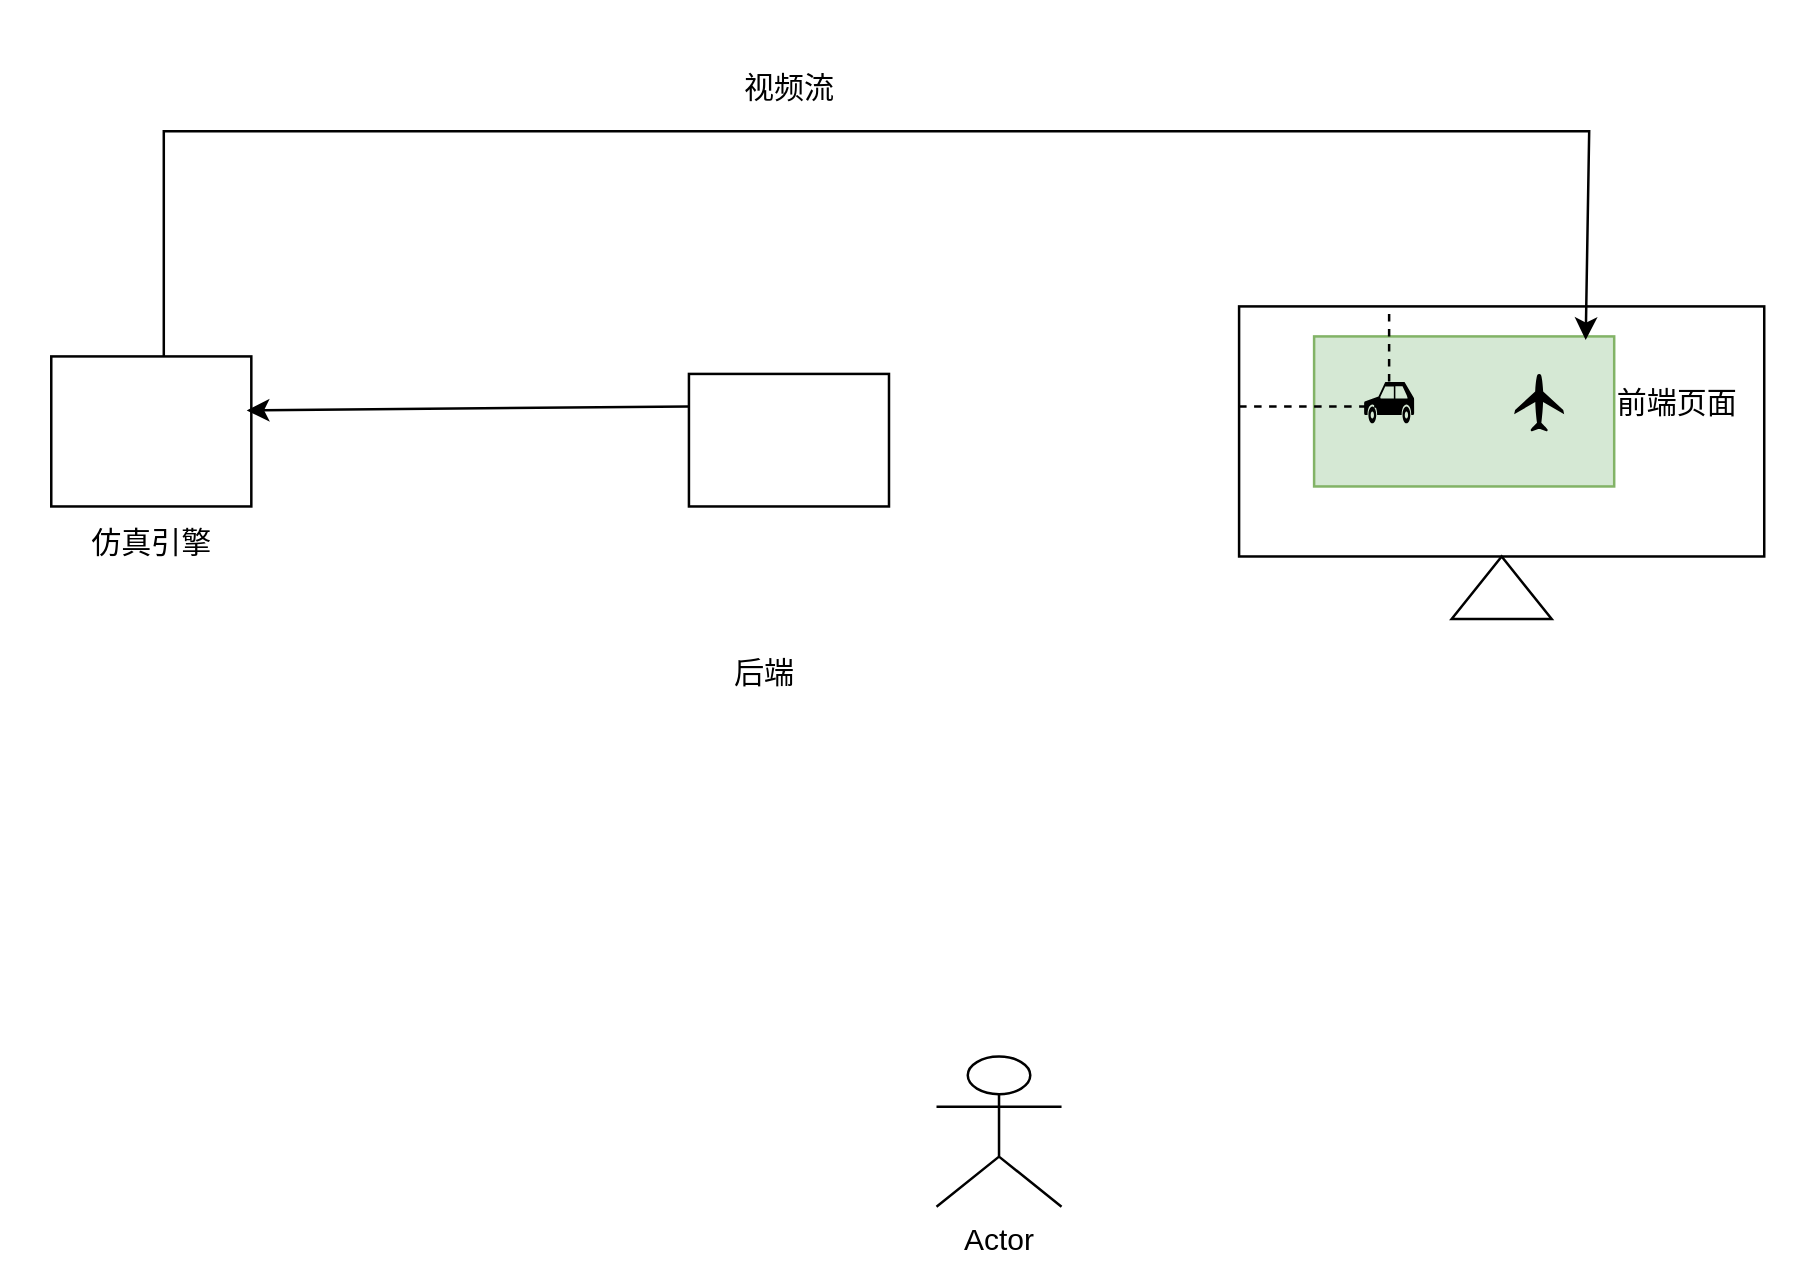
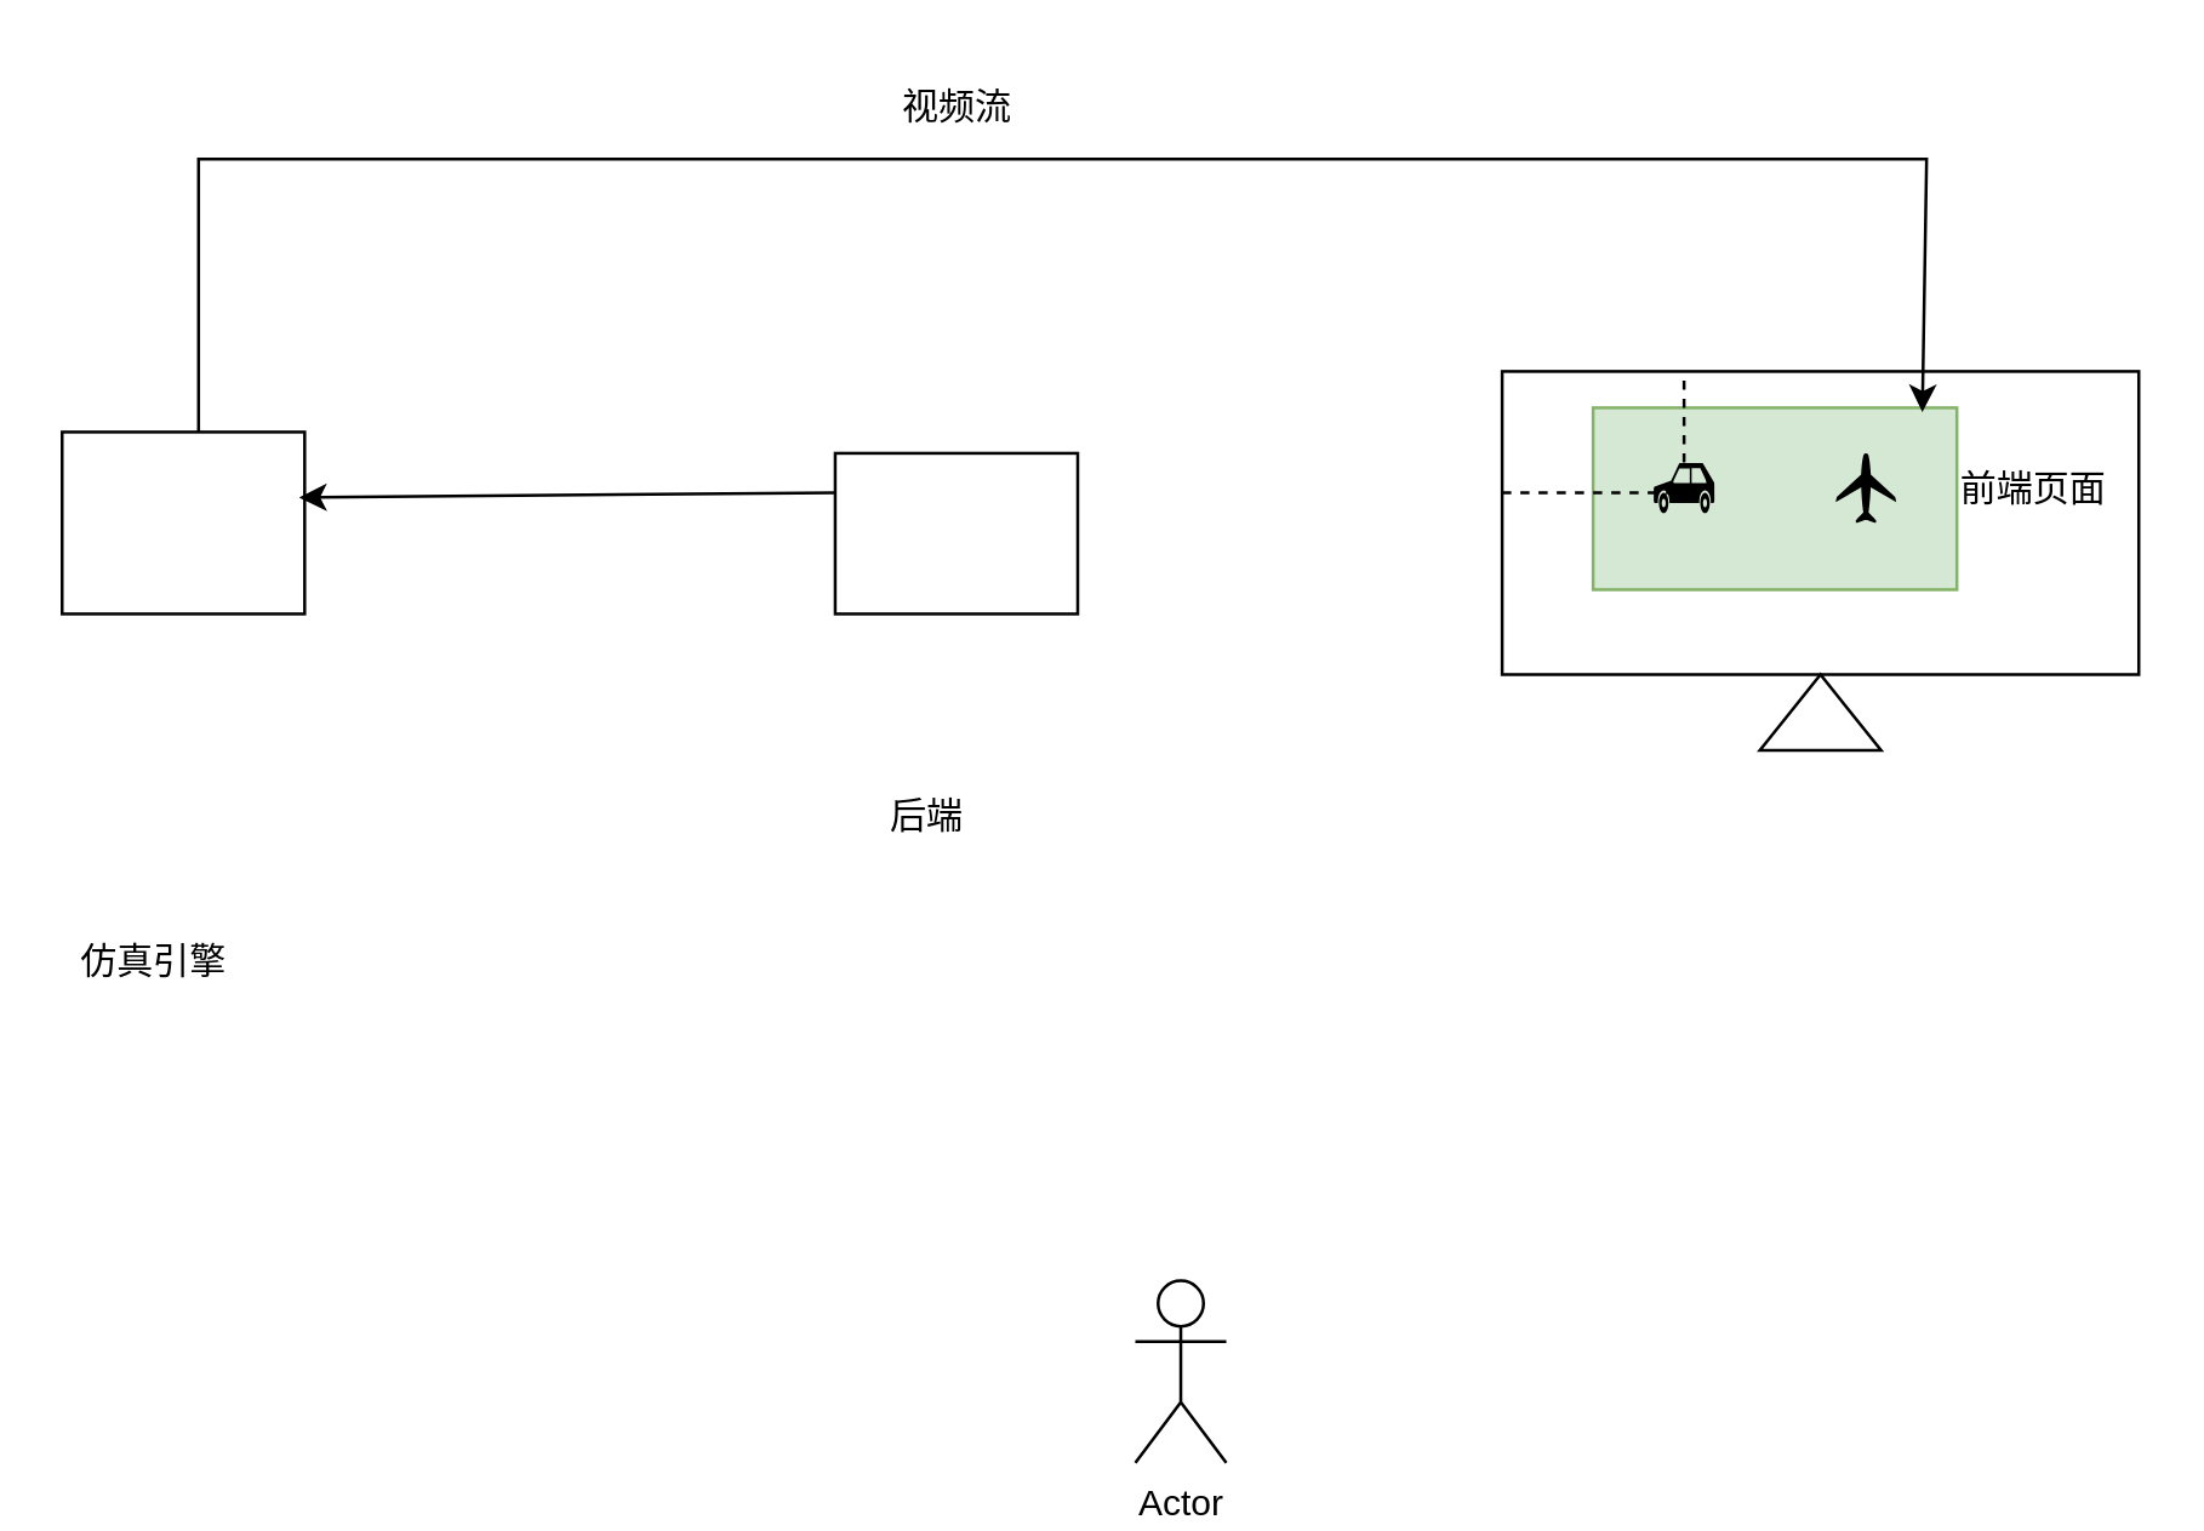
- <mxCell id="11" value="仿真引擎" style="text;html=1;align=center;verticalAlign=middle;resizable=0;points=[];autosize=1;strokeColor=none;fillColor=none;" vertex="1" parent="1"><mxGeometry x="25" y="202" width="70" height="30" as="geometry" /></mxCell>
+ <mxCell id="11" value="仿真引擎" style="text;html=1;align=center;verticalAlign=middle;resizable=0;points=[];autosize=1;strokeColor=none;fillColor=none;" vertex="1" parent="1"><mxGeometry x="15" y="302" width="70" height="30" as="geometry" /></mxCell>
- <mxCell id="5" value="Actor" style="shape=umlActor;verticalLabelPosition=bottom;verticalAlign=top;html=1;outlineConnect=0;" vertex="1" parent="1"><mxGeometry x="374" y="422" width="50" height="60" as="geometry" /></mxCell>
+ <mxCell id="5" value="Actor" style="shape=umlActor;verticalLabelPosition=bottom;verticalAlign=top;html=1;outlineConnect=0;" vertex="1" parent="1"><mxGeometry x="374" y="422" width="30" height="60" as="geometry" /></mxCell>
